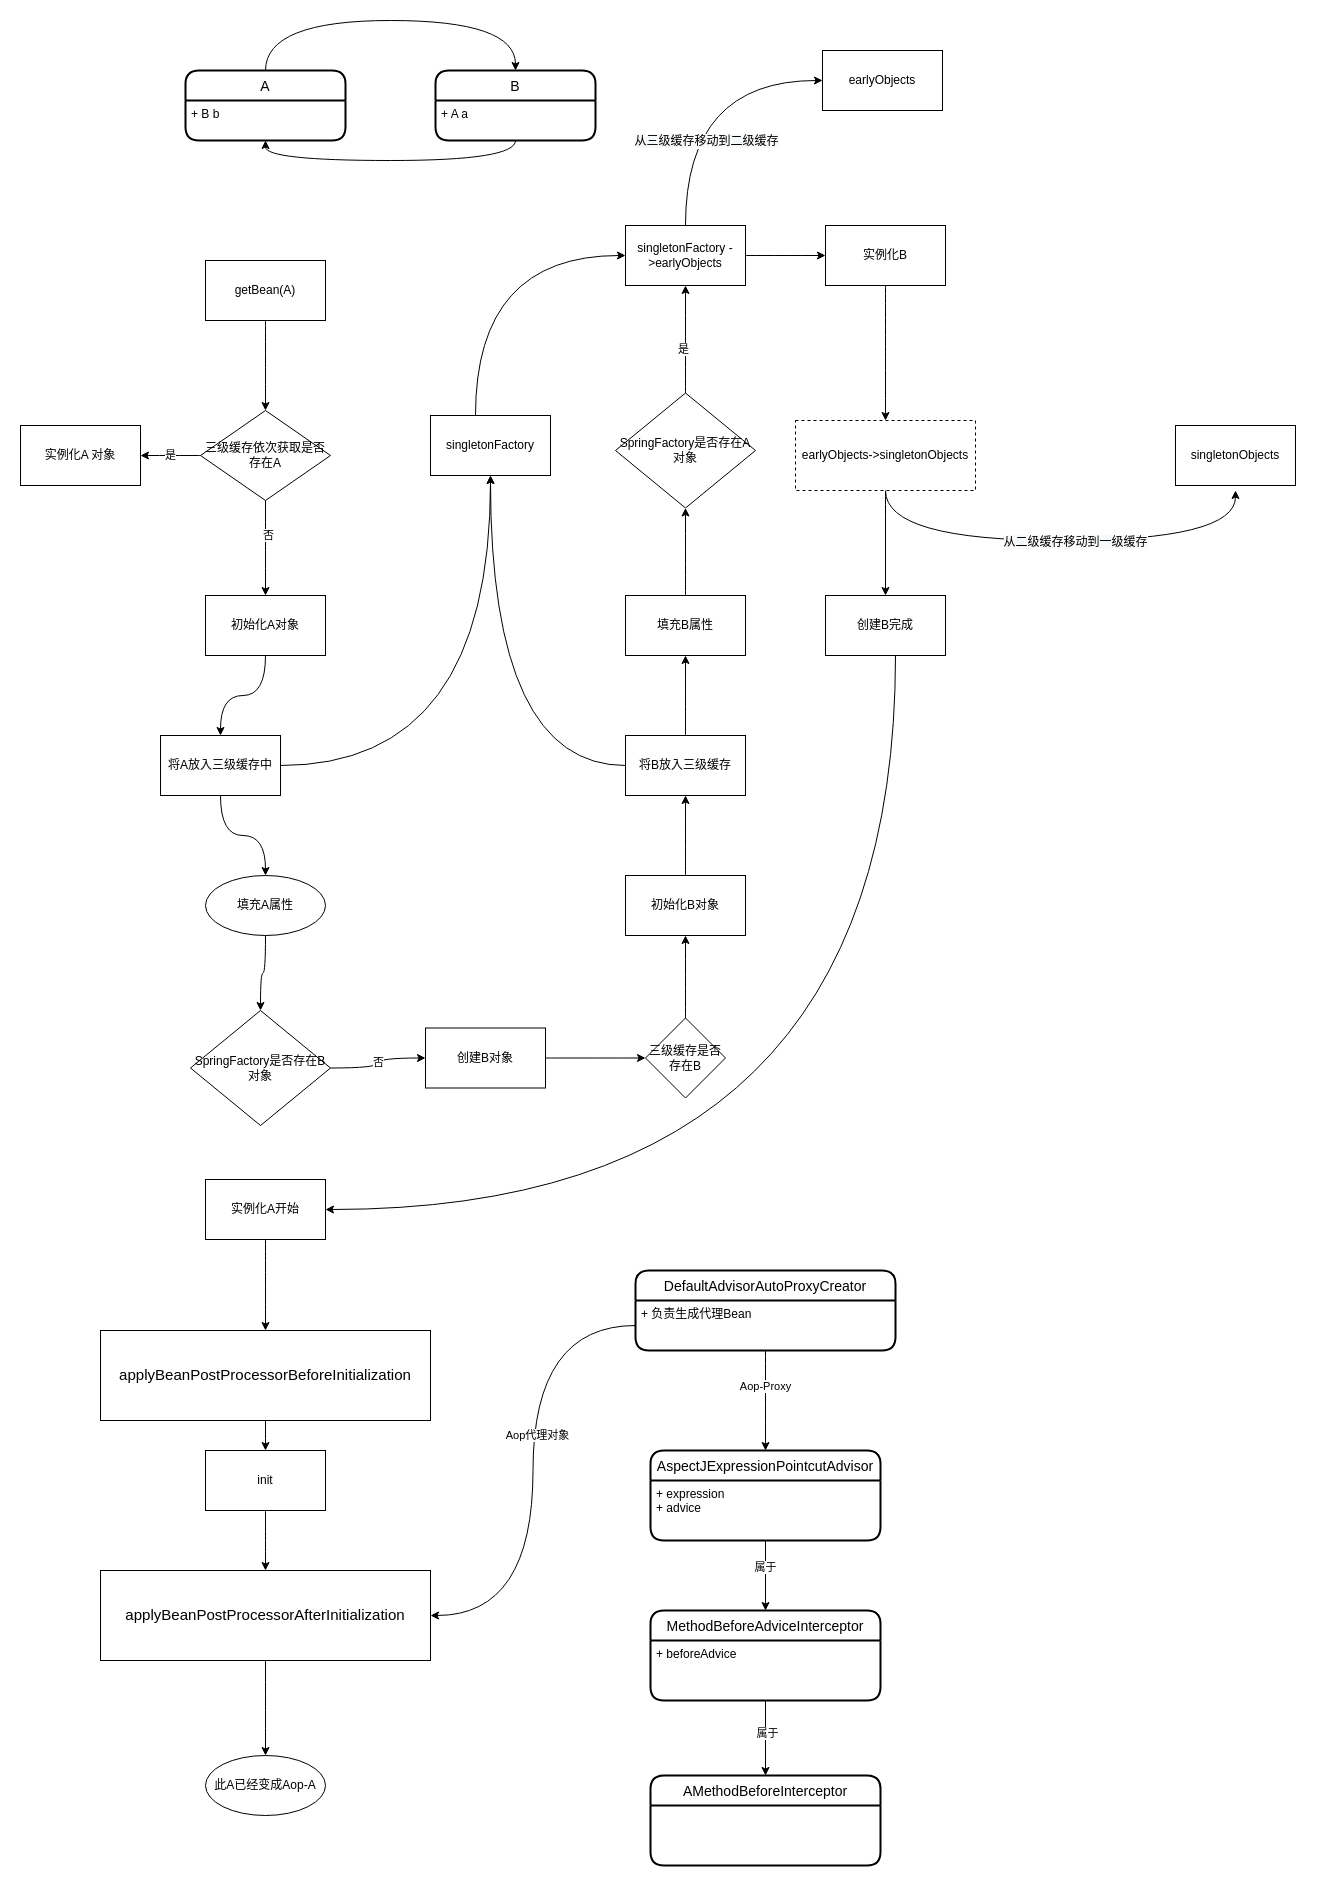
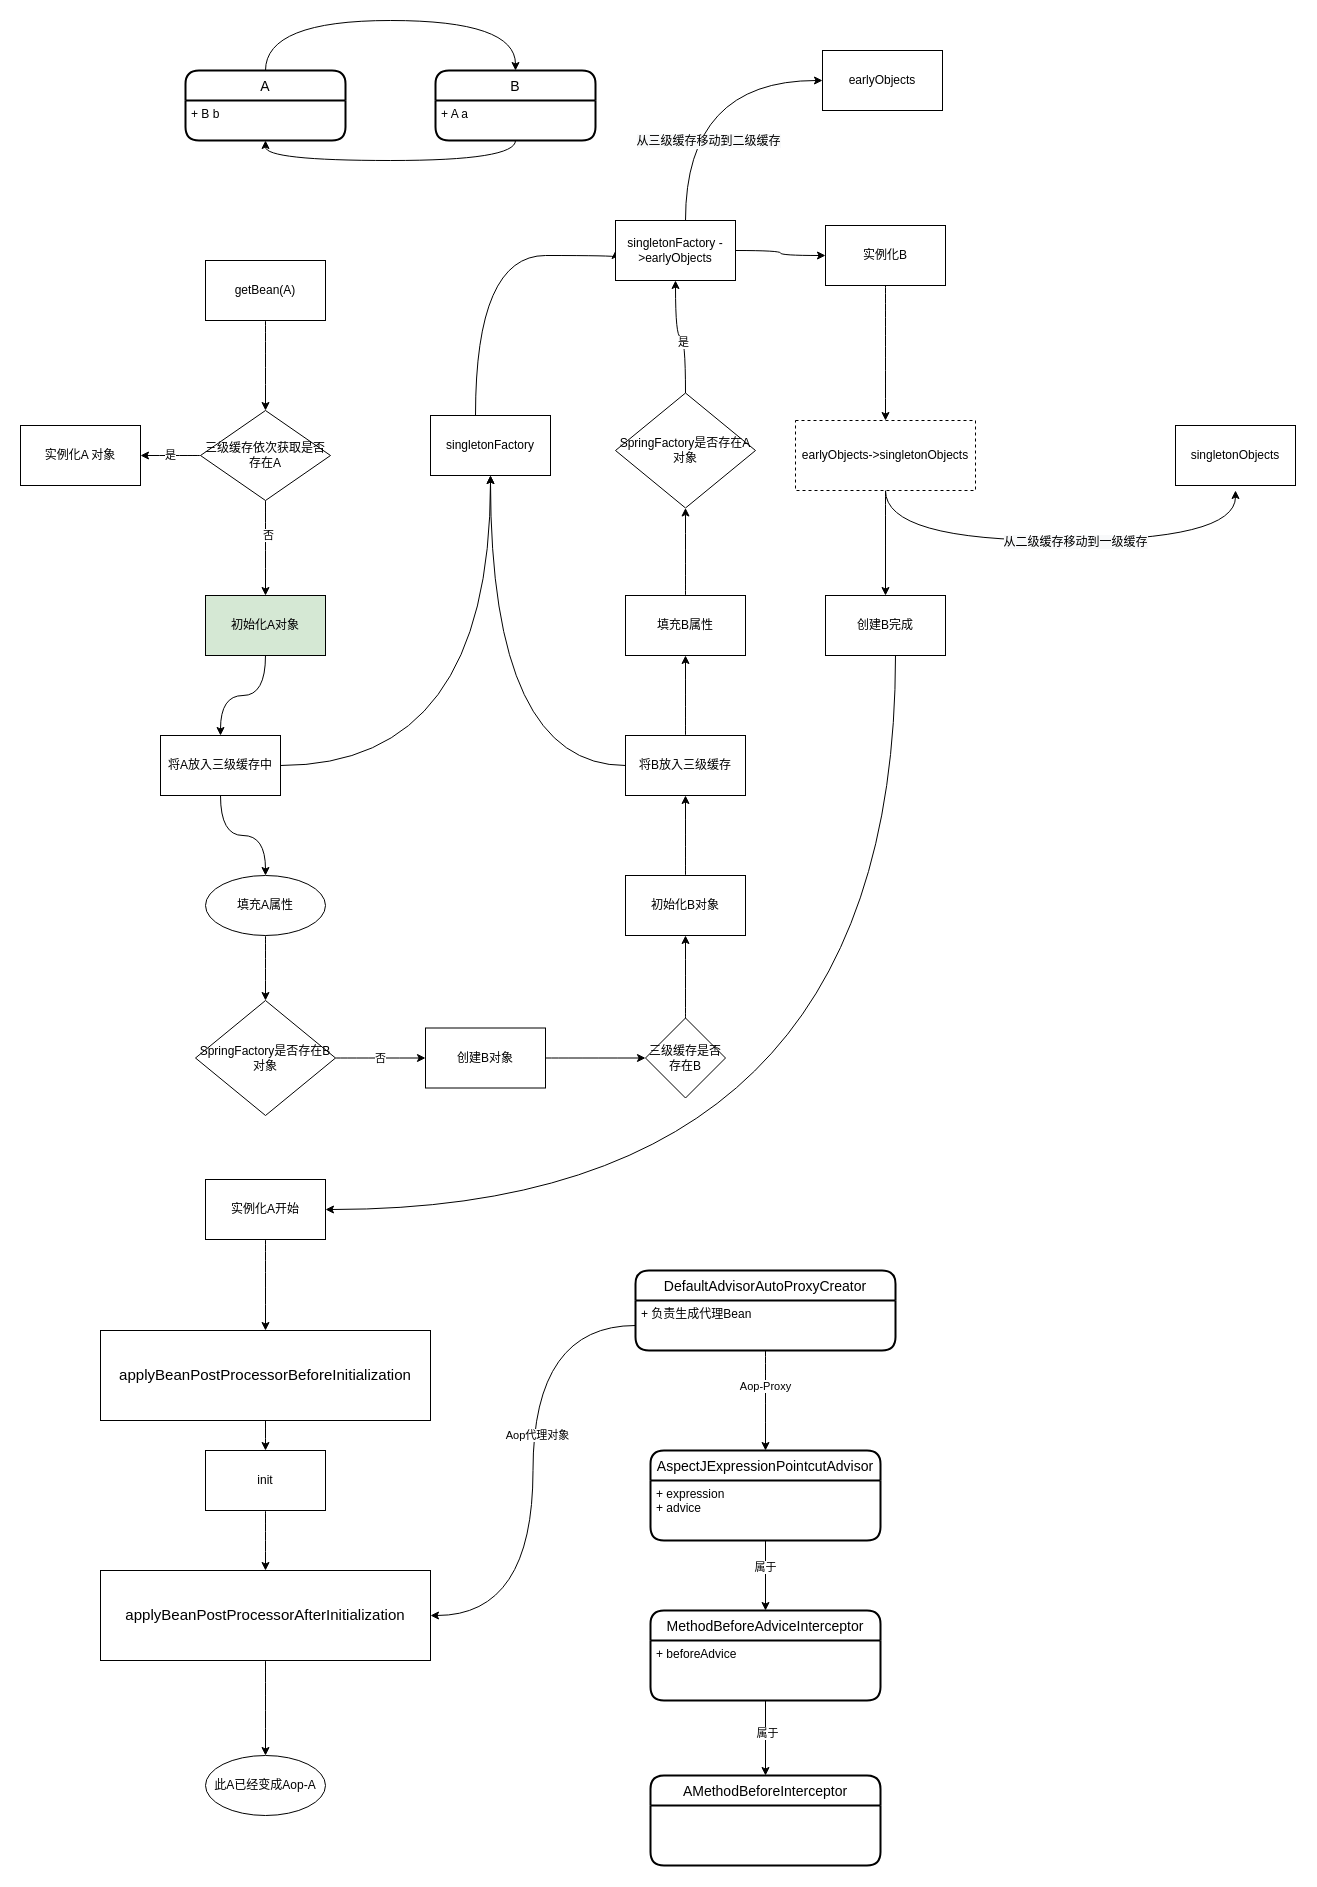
- <mxCell id="56" value="singletonFactory -&amp;gt;earlyObjects" style="whiteSpace=wrap;html=1;rounded=0;" vertex="1" parent="1"><mxGeometry x="625" y="225" width="120" height="60" as="geometry" /></mxCell>
+ <mxCell id="56" value="singletonFactory -&amp;gt;earlyObjects" style="whiteSpace=wrap;html=1;rounded=0;" vertex="1" parent="1"><mxGeometry x="615" y="220" width="120" height="60" as="geometry" /></mxCell>
- <mxCell id="28" value="初始化A对象" style="whiteSpace=wrap;html=1;rounded=0;" vertex="1" parent="1"><mxGeometry x="205" y="595" width="120" height="60" as="geometry" /></mxCell>
+ <mxCell id="28" value="初始化A对象" style="whiteSpace=wrap;html=1;rounded=0;fillColor=#d5e8d4;" vertex="1" parent="1"><mxGeometry x="205" y="595" width="120" height="60" as="geometry" /></mxCell>
- <mxCell id="38" value="SpringFactory是否存在B对象" style="rhombus;whiteSpace=wrap;html=1;rounded=0;" vertex="1" parent="1"><mxGeometry x="190" y="1010" width="140" height="115" as="geometry" /></mxCell>
+ <mxCell id="38" value="SpringFactory是否存在B对象" style="rhombus;whiteSpace=wrap;html=1;rounded=0;" vertex="1" parent="1"><mxGeometry x="195" y="1000" width="140" height="115" as="geometry" /></mxCell>
